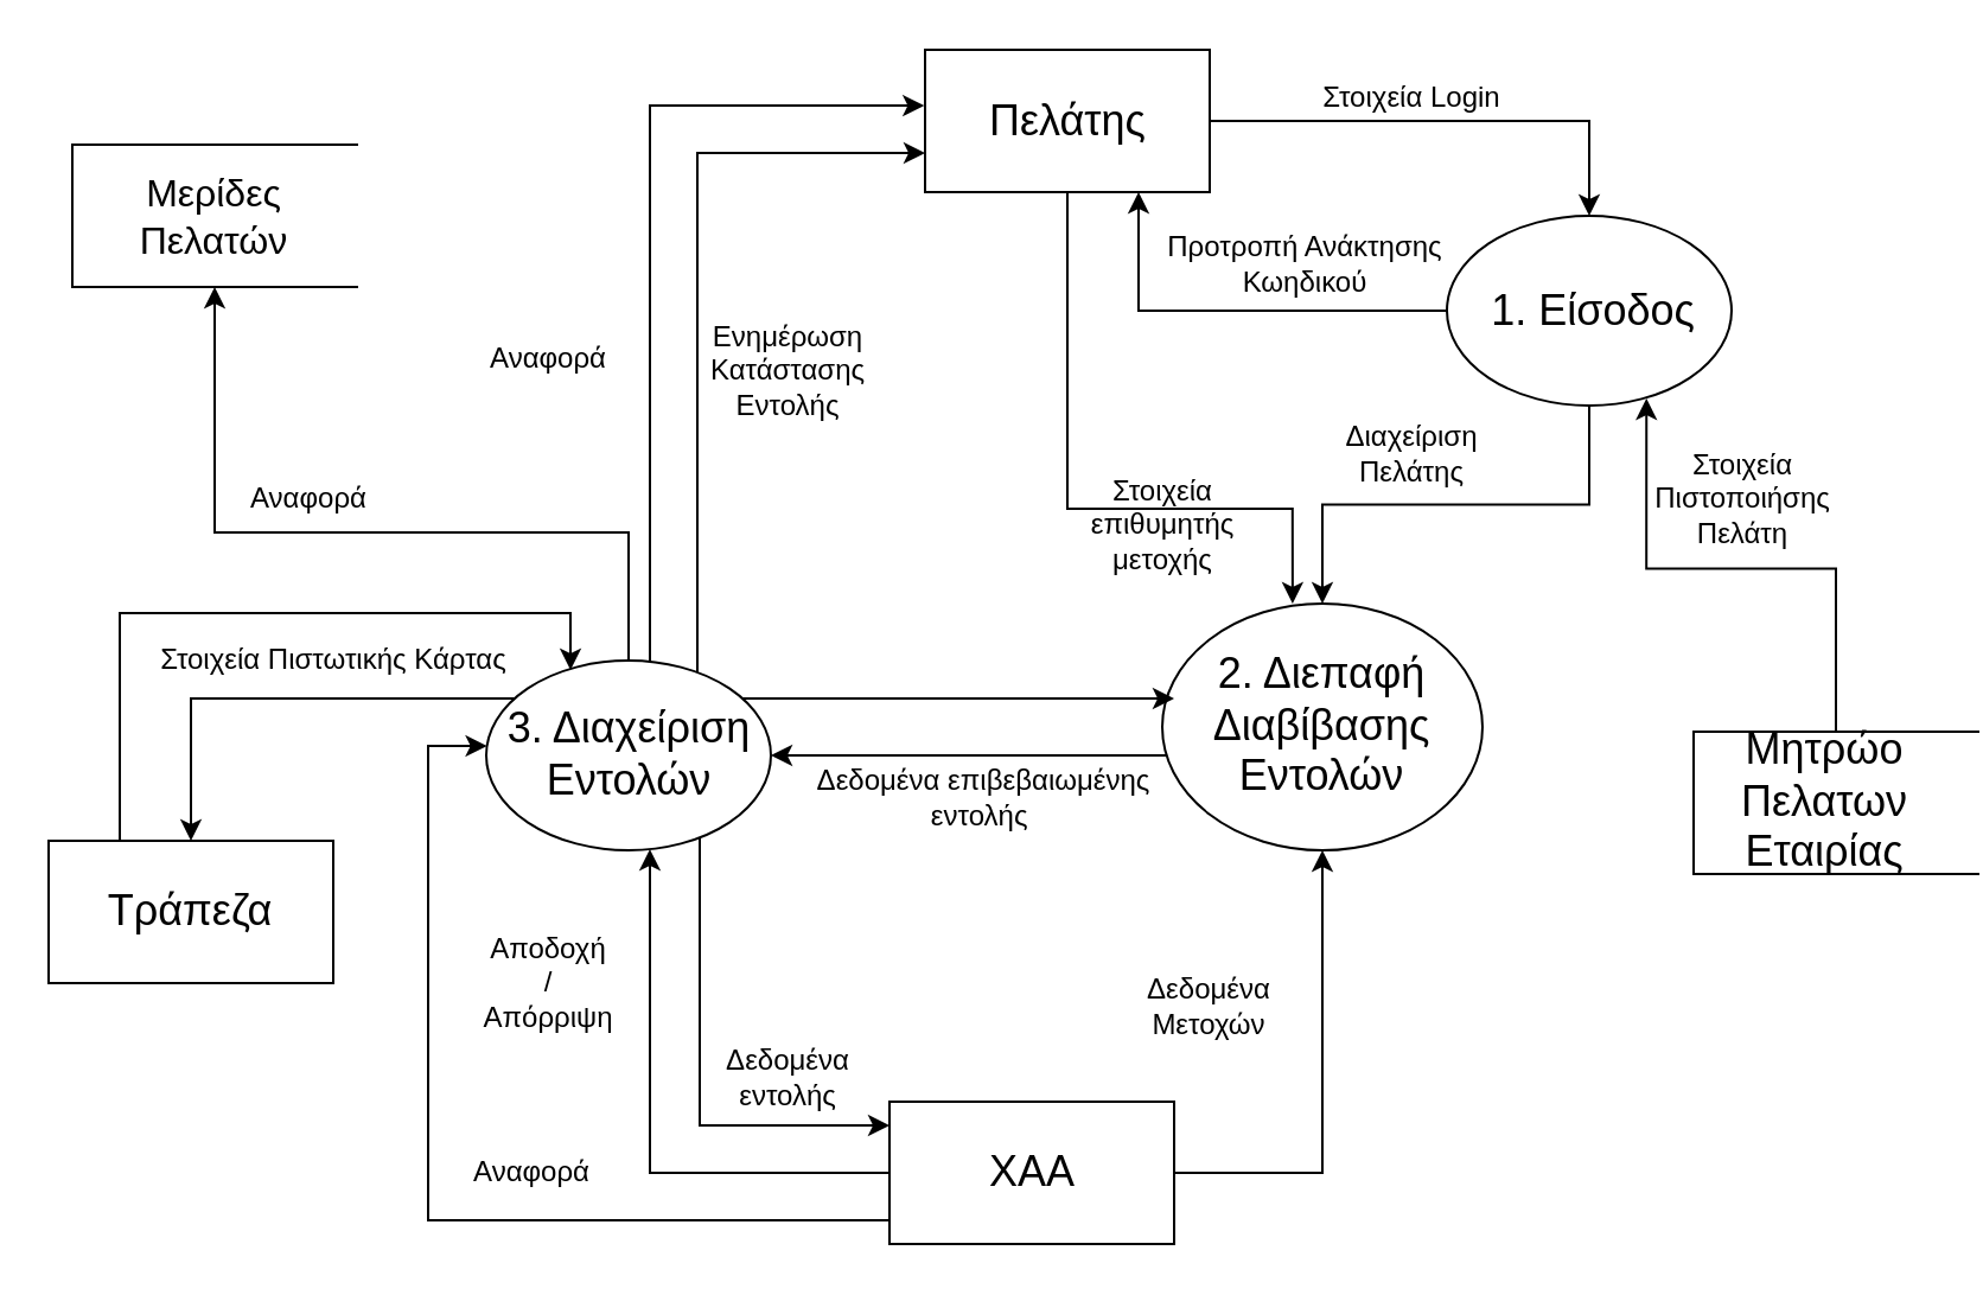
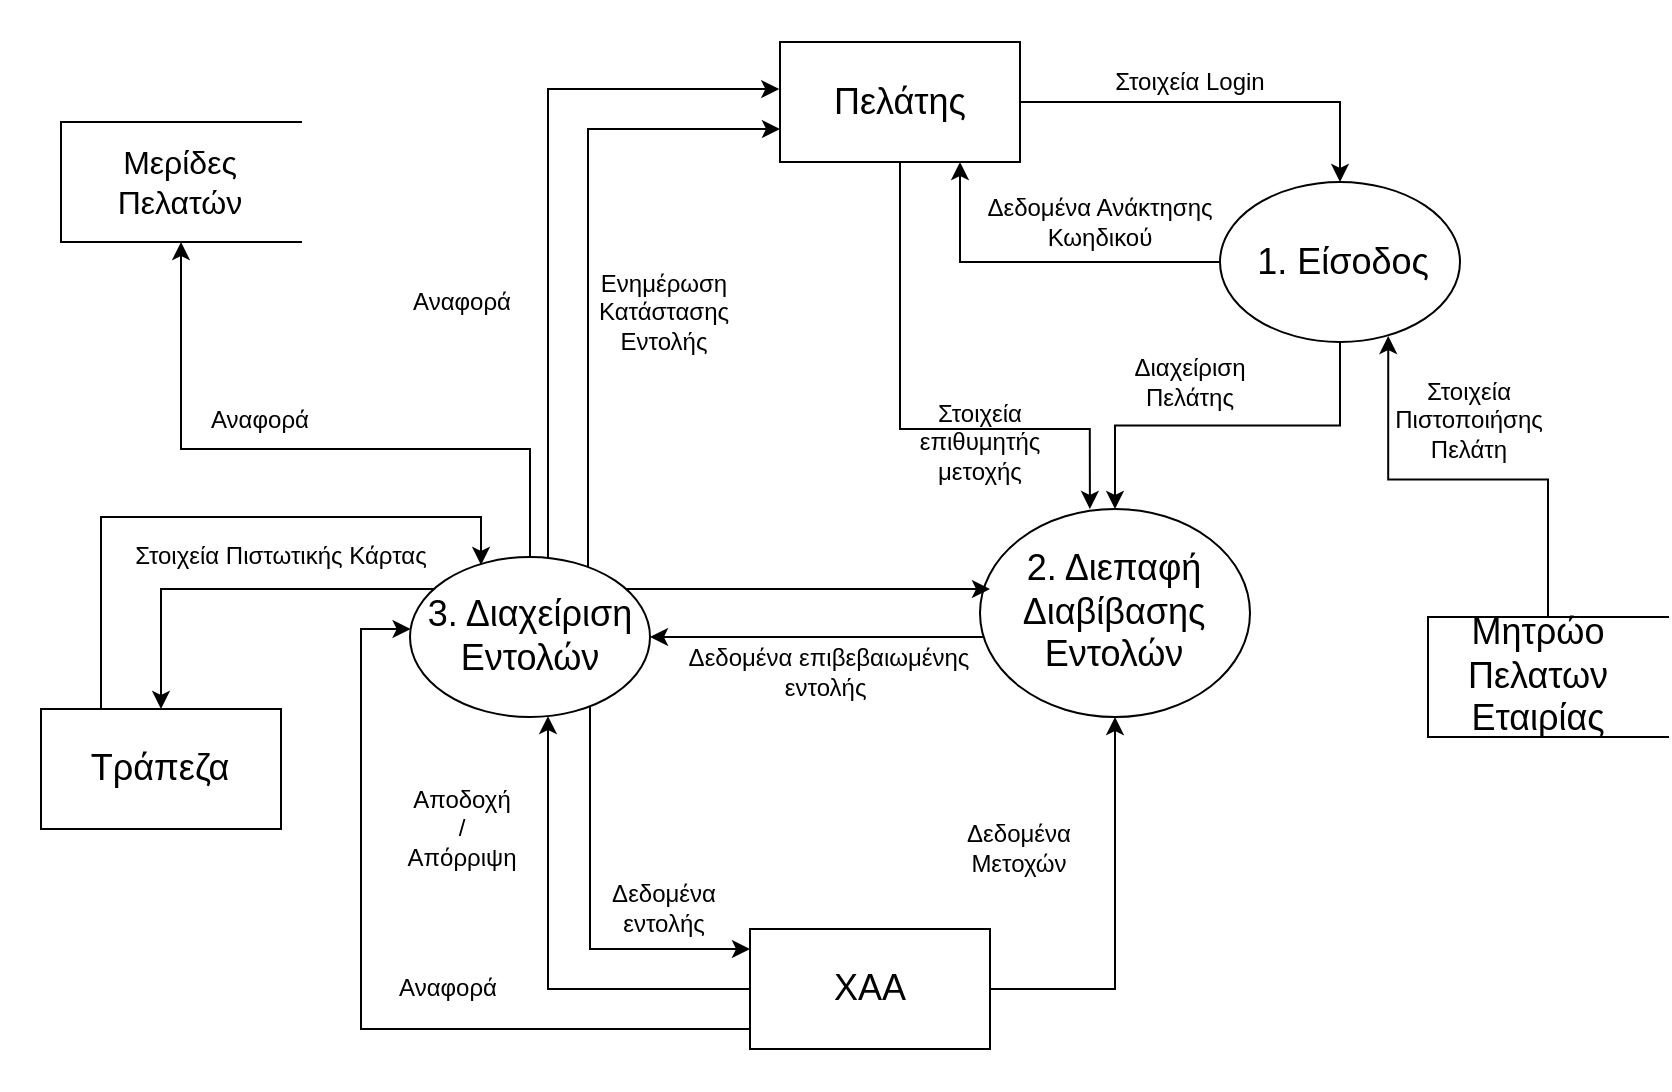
- <mxCell id="38" value="Προτροπή Ανάκτησης Κωηδικού" style="text;html=1;strokeColor=none;fillColor=none;align=center;verticalAlign=middle;whiteSpace=wrap;rounded=0;" vertex="1" parent="1"><mxGeometry x="489.5" y="100.5" width="120" height="20" as="geometry" /></mxCell>
+ <mxCell id="38" value="Δεδομένα Ανάκτησης Κωηδικού" style="text;html=1;strokeColor=none;fillColor=none;align=center;verticalAlign=middle;whiteSpace=wrap;rounded=0;" vertex="1" parent="1"><mxGeometry x="489.5" y="100.5" width="120" height="20" as="geometry" /></mxCell>
